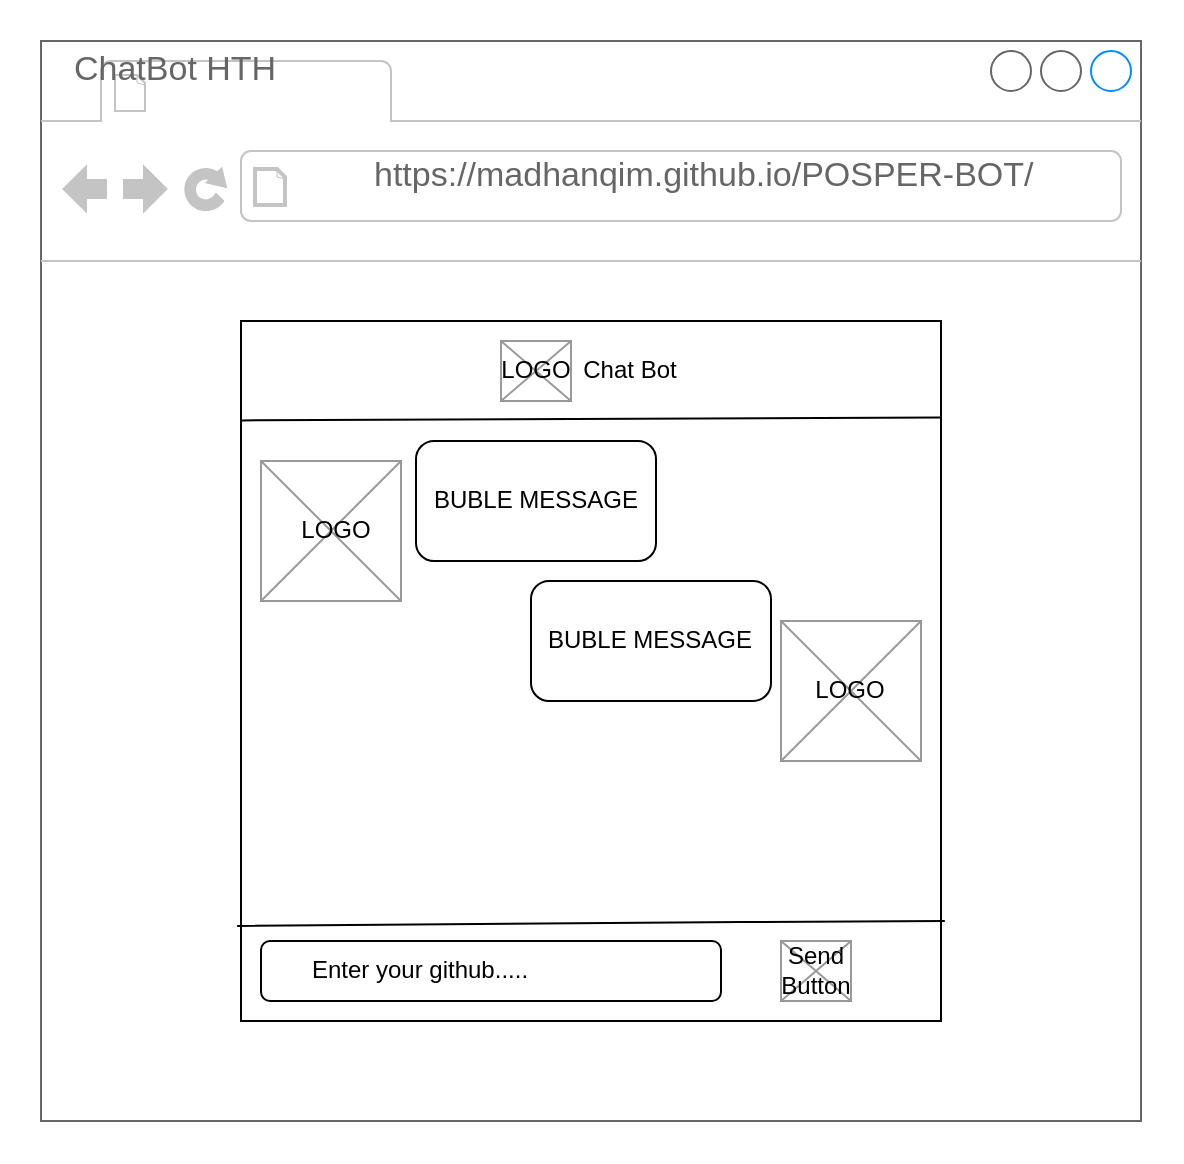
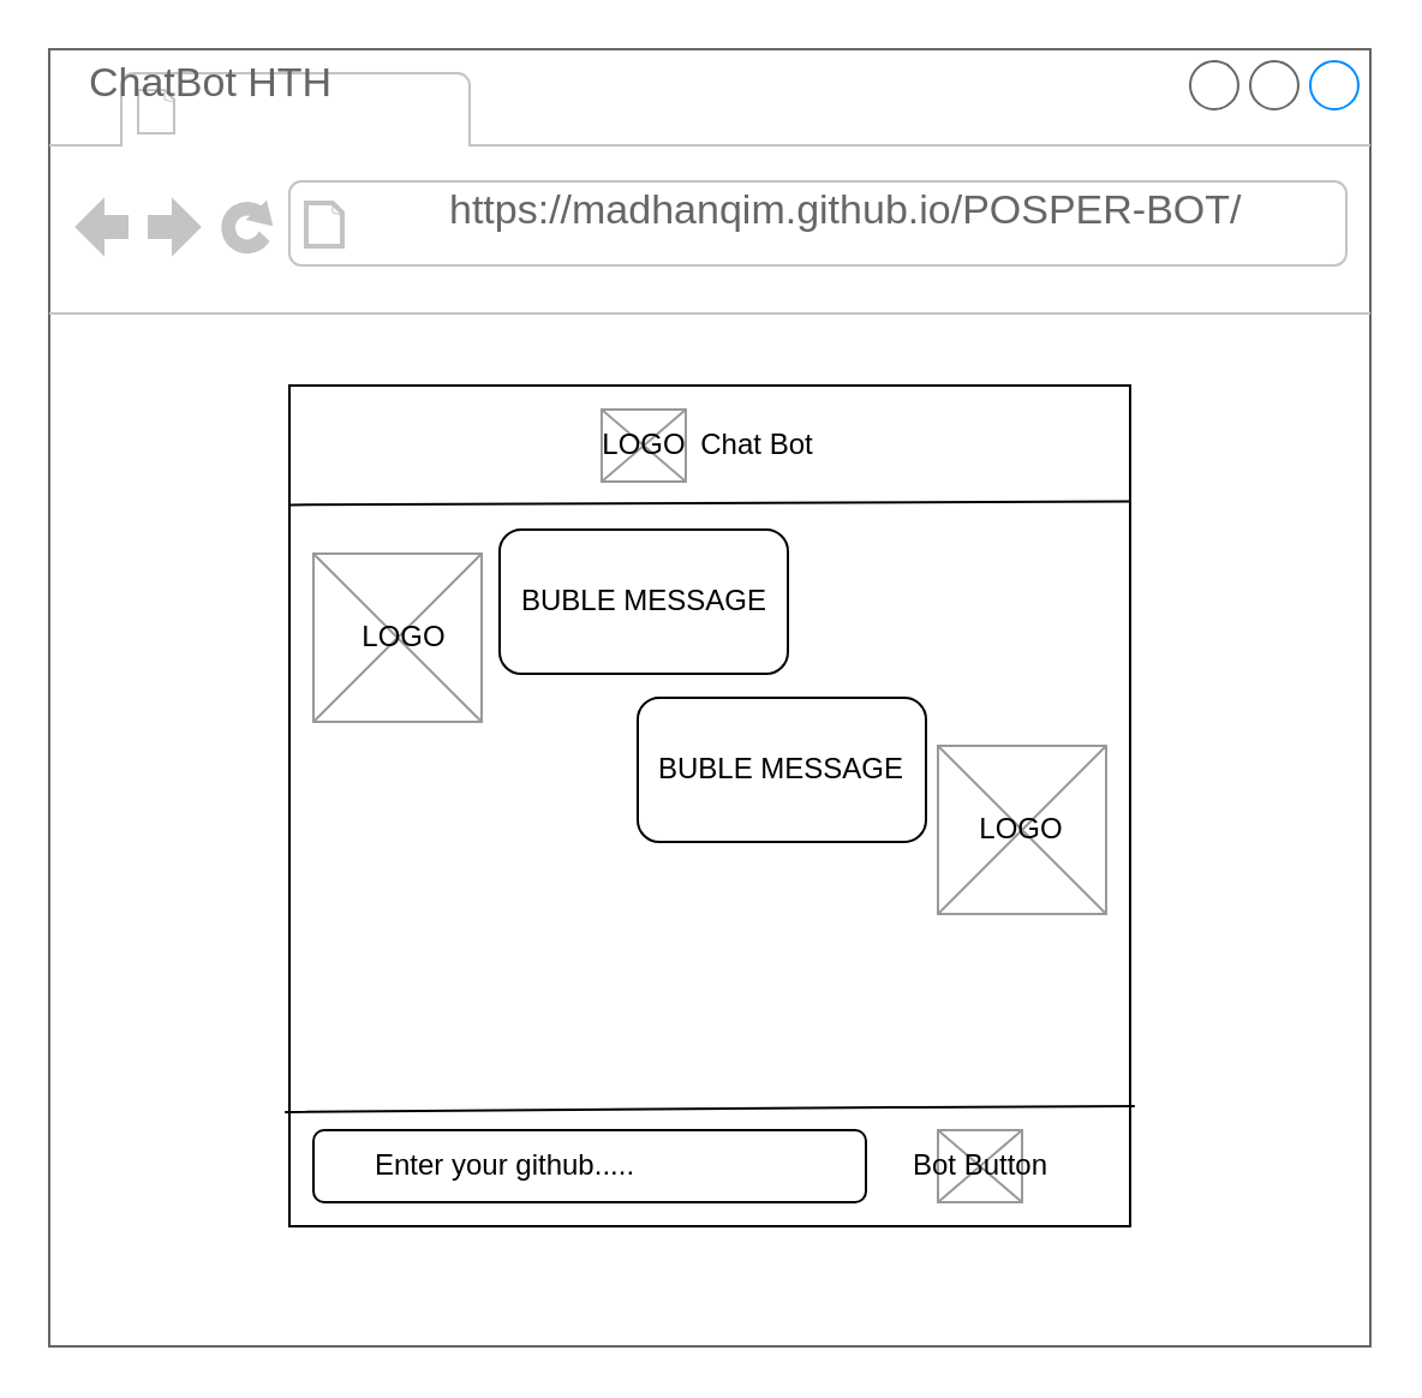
- <mxCell id="20" value="Send Button" style="text;html=1;align=center;verticalAlign=middle;whiteSpace=wrap;rounded=0;" vertex="1" parent="2"><mxGeometry x="357.5" y="450" width="60" height="30" as="geometry" /></mxCell>
+ <mxCell id="20" value="Bot Button" style="text;html=1;align=center;verticalAlign=middle;whiteSpace=wrap;rounded=0;" vertex="1" parent="2"><mxGeometry x="357.5" y="450" width="60" height="30" as="geometry" /></mxCell>
